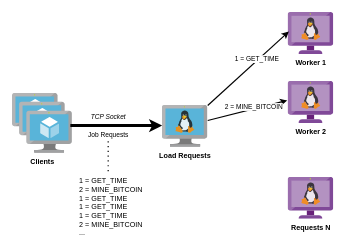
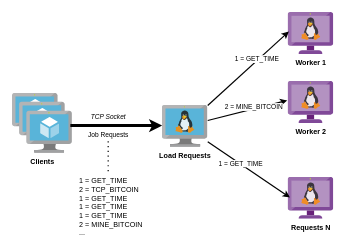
+ <mxCell id="15" value="" style="endArrow=classic;html=1;strokeWidth=2;entryX=0.043;entryY=0.484;entryDx=0;entryDy=0;entryPerimeter=0;" edge="1" parent="1" source="2" target="5"><mxGeometry width="50" height="50" relative="1" as="geometry"><mxPoint x="350" y="205" as="sourcePoint" /><mxPoint x="501.446" y="87.06" as="targetPoint" /></mxGeometry></mxCell>
+ <mxCell id="16" value="1 = GET_TIME" style="edgeLabel;html=1;align=center;verticalAlign=middle;resizable=0;points=[];" vertex="1" connectable="0" parent="15"><mxGeometry x="-0.203" relative="1" as="geometry"><mxPoint as="offset" /></mxGeometry></mxCell>
- <mxCell id="18" value="1 = GET_TIME&lt;br&gt;2 = MINE_BITCOIN&lt;br&gt;1 = GET_TIME&lt;br&gt;1 = GET_TIME&lt;br&gt;1 = GET_TIME&lt;br&gt;2 = MINE_BITCOIN&lt;br&gt;..." style="rounded=0;whiteSpace=wrap;html=1;strokeColor=none;fillColor=none;align=left;" vertex="1" parent="1"><mxGeometry x="130" y="295" width="120" height="100" as="geometry" /></mxCell>
+ <mxCell id="18" value="1 = GET_TIME&lt;br&gt;2 = TCP_BITCOIN&lt;br&gt;1 = GET_TIME&lt;br&gt;1 = GET_TIME&lt;br&gt;1 = GET_TIME&lt;br&gt;2 = MINE_BITCOIN&lt;br&gt;..." style="rounded=0;whiteSpace=wrap;html=1;strokeColor=none;fillColor=none;align=left;" vertex="1" parent="1"><mxGeometry x="130" y="295" width="120" height="100" as="geometry" /></mxCell>
